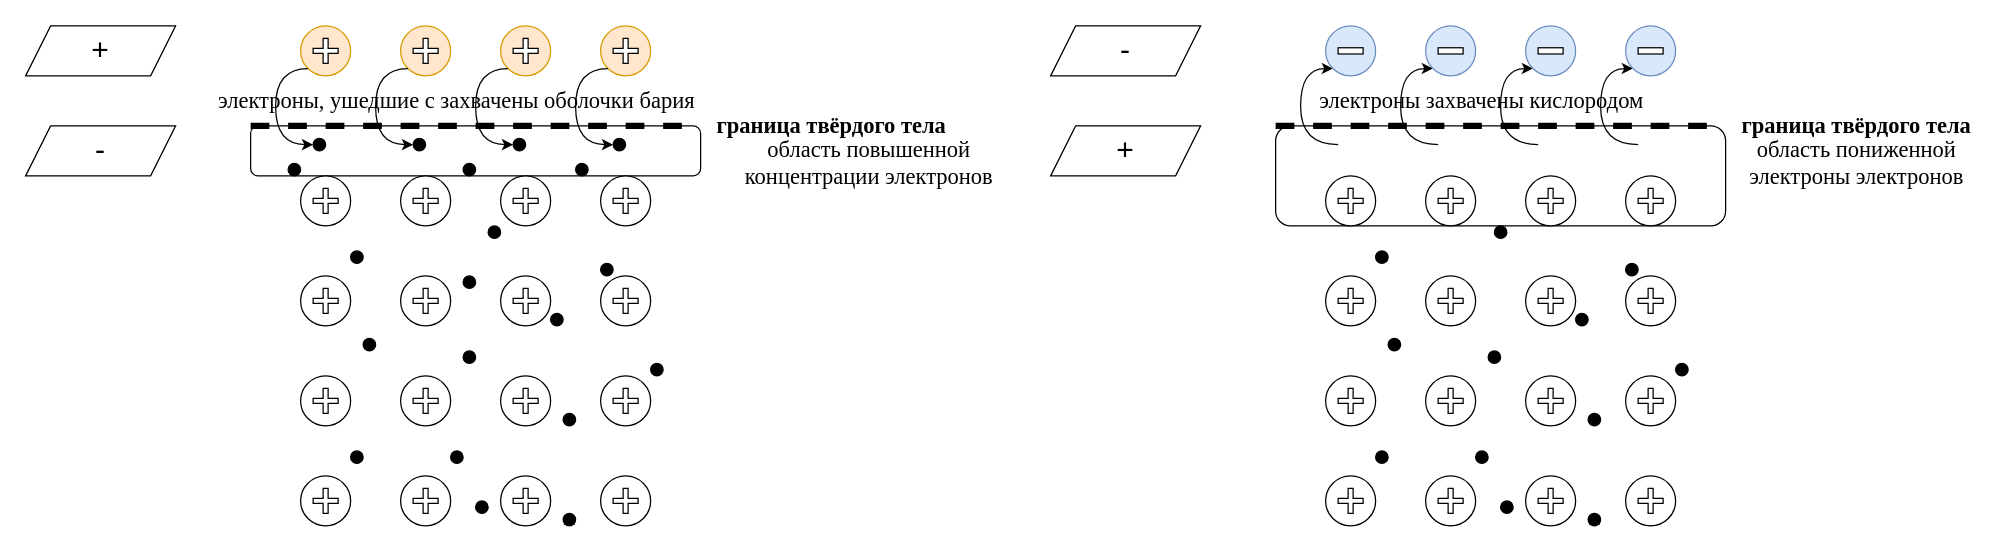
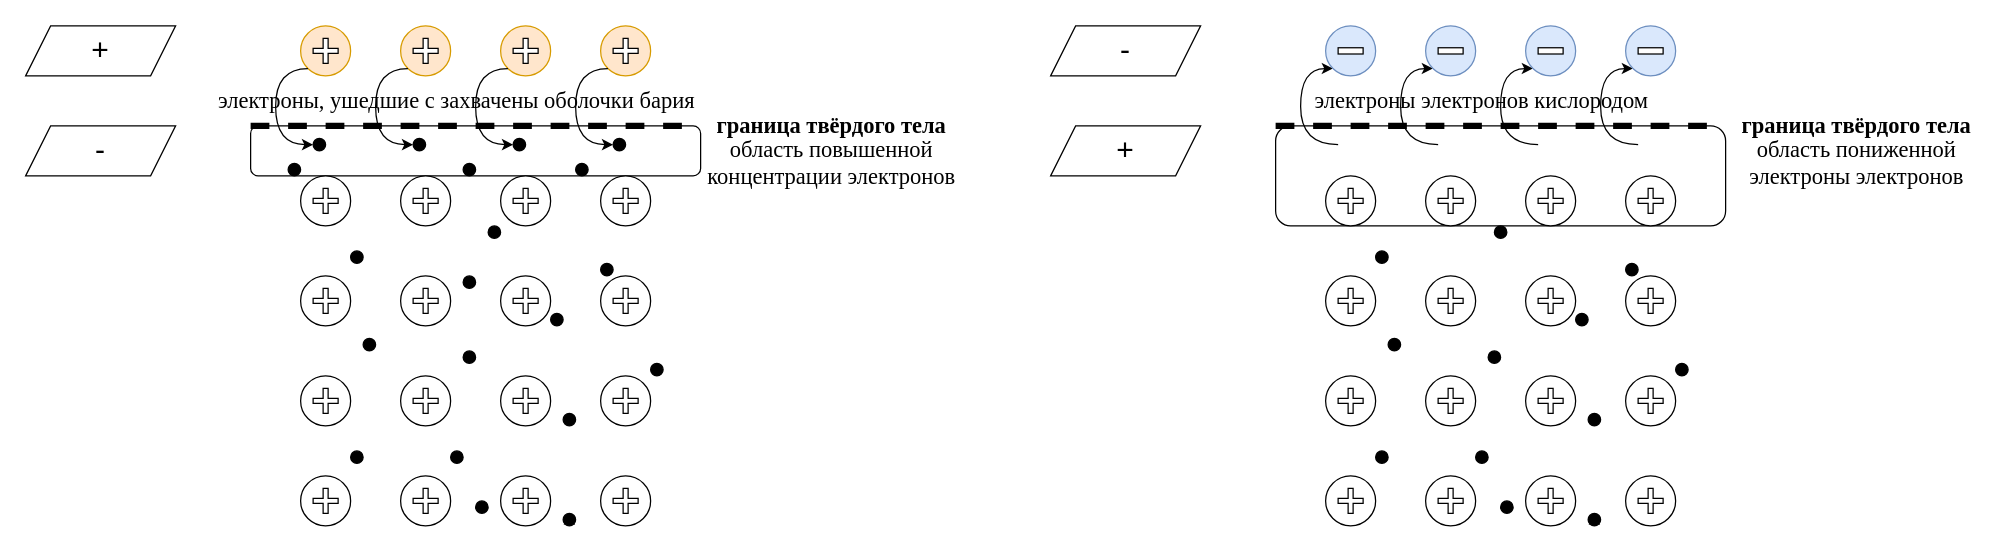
- <mxCell id="161" value="&lt;h2&gt;&lt;font face=&quot;Times New Roman&quot; style=&quot;font-weight: normal&quot;&gt;электроны захвачены кислородом&lt;/font&gt;&lt;/h2&gt;" style="text;html=1;strokeColor=none;fillColor=none;align=center;verticalAlign=middle;whiteSpace=wrap;rounded=0;" vertex="1" parent="1"><mxGeometry x="980" y="70" width="410" height="20" as="geometry" /></mxCell>
+ <mxCell id="161" value="&lt;h2&gt;&lt;font face=&quot;Times New Roman&quot; style=&quot;font-weight: normal&quot;&gt;электроны электронов кислородом&lt;/font&gt;&lt;/h2&gt;" style="text;html=1;strokeColor=none;fillColor=none;align=center;verticalAlign=middle;whiteSpace=wrap;rounded=0;" vertex="1" parent="1"><mxGeometry x="980" y="70" width="410" height="20" as="geometry" /></mxCell>
- <mxCell id="92" value="&lt;h2&gt;&lt;font face=&quot;Times New Roman&quot;&gt;&lt;span style=&quot;font-weight: 400&quot;&gt;область повышенной концентрации электронов&lt;/span&gt;&lt;/font&gt;&lt;/h2&gt;" style="text;html=1;strokeColor=none;fillColor=none;align=center;verticalAlign=middle;whiteSpace=wrap;rounded=0;" vertex="1" parent="1"><mxGeometry x="590" y="120" width="210" height="20" as="geometry" /></mxCell>
+ <mxCell id="92" value="&lt;h2&gt;&lt;font face=&quot;Times New Roman&quot;&gt;&lt;span style=&quot;font-weight: 400&quot;&gt;область повышенной концентрации электронов&lt;/span&gt;&lt;/font&gt;&lt;/h2&gt;" style="text;html=1;strokeColor=none;fillColor=none;align=center;verticalAlign=middle;whiteSpace=wrap;rounded=0;" vertex="1" parent="1"><mxGeometry x="560" y="120" width="210" height="20" as="geometry" /></mxCell>
